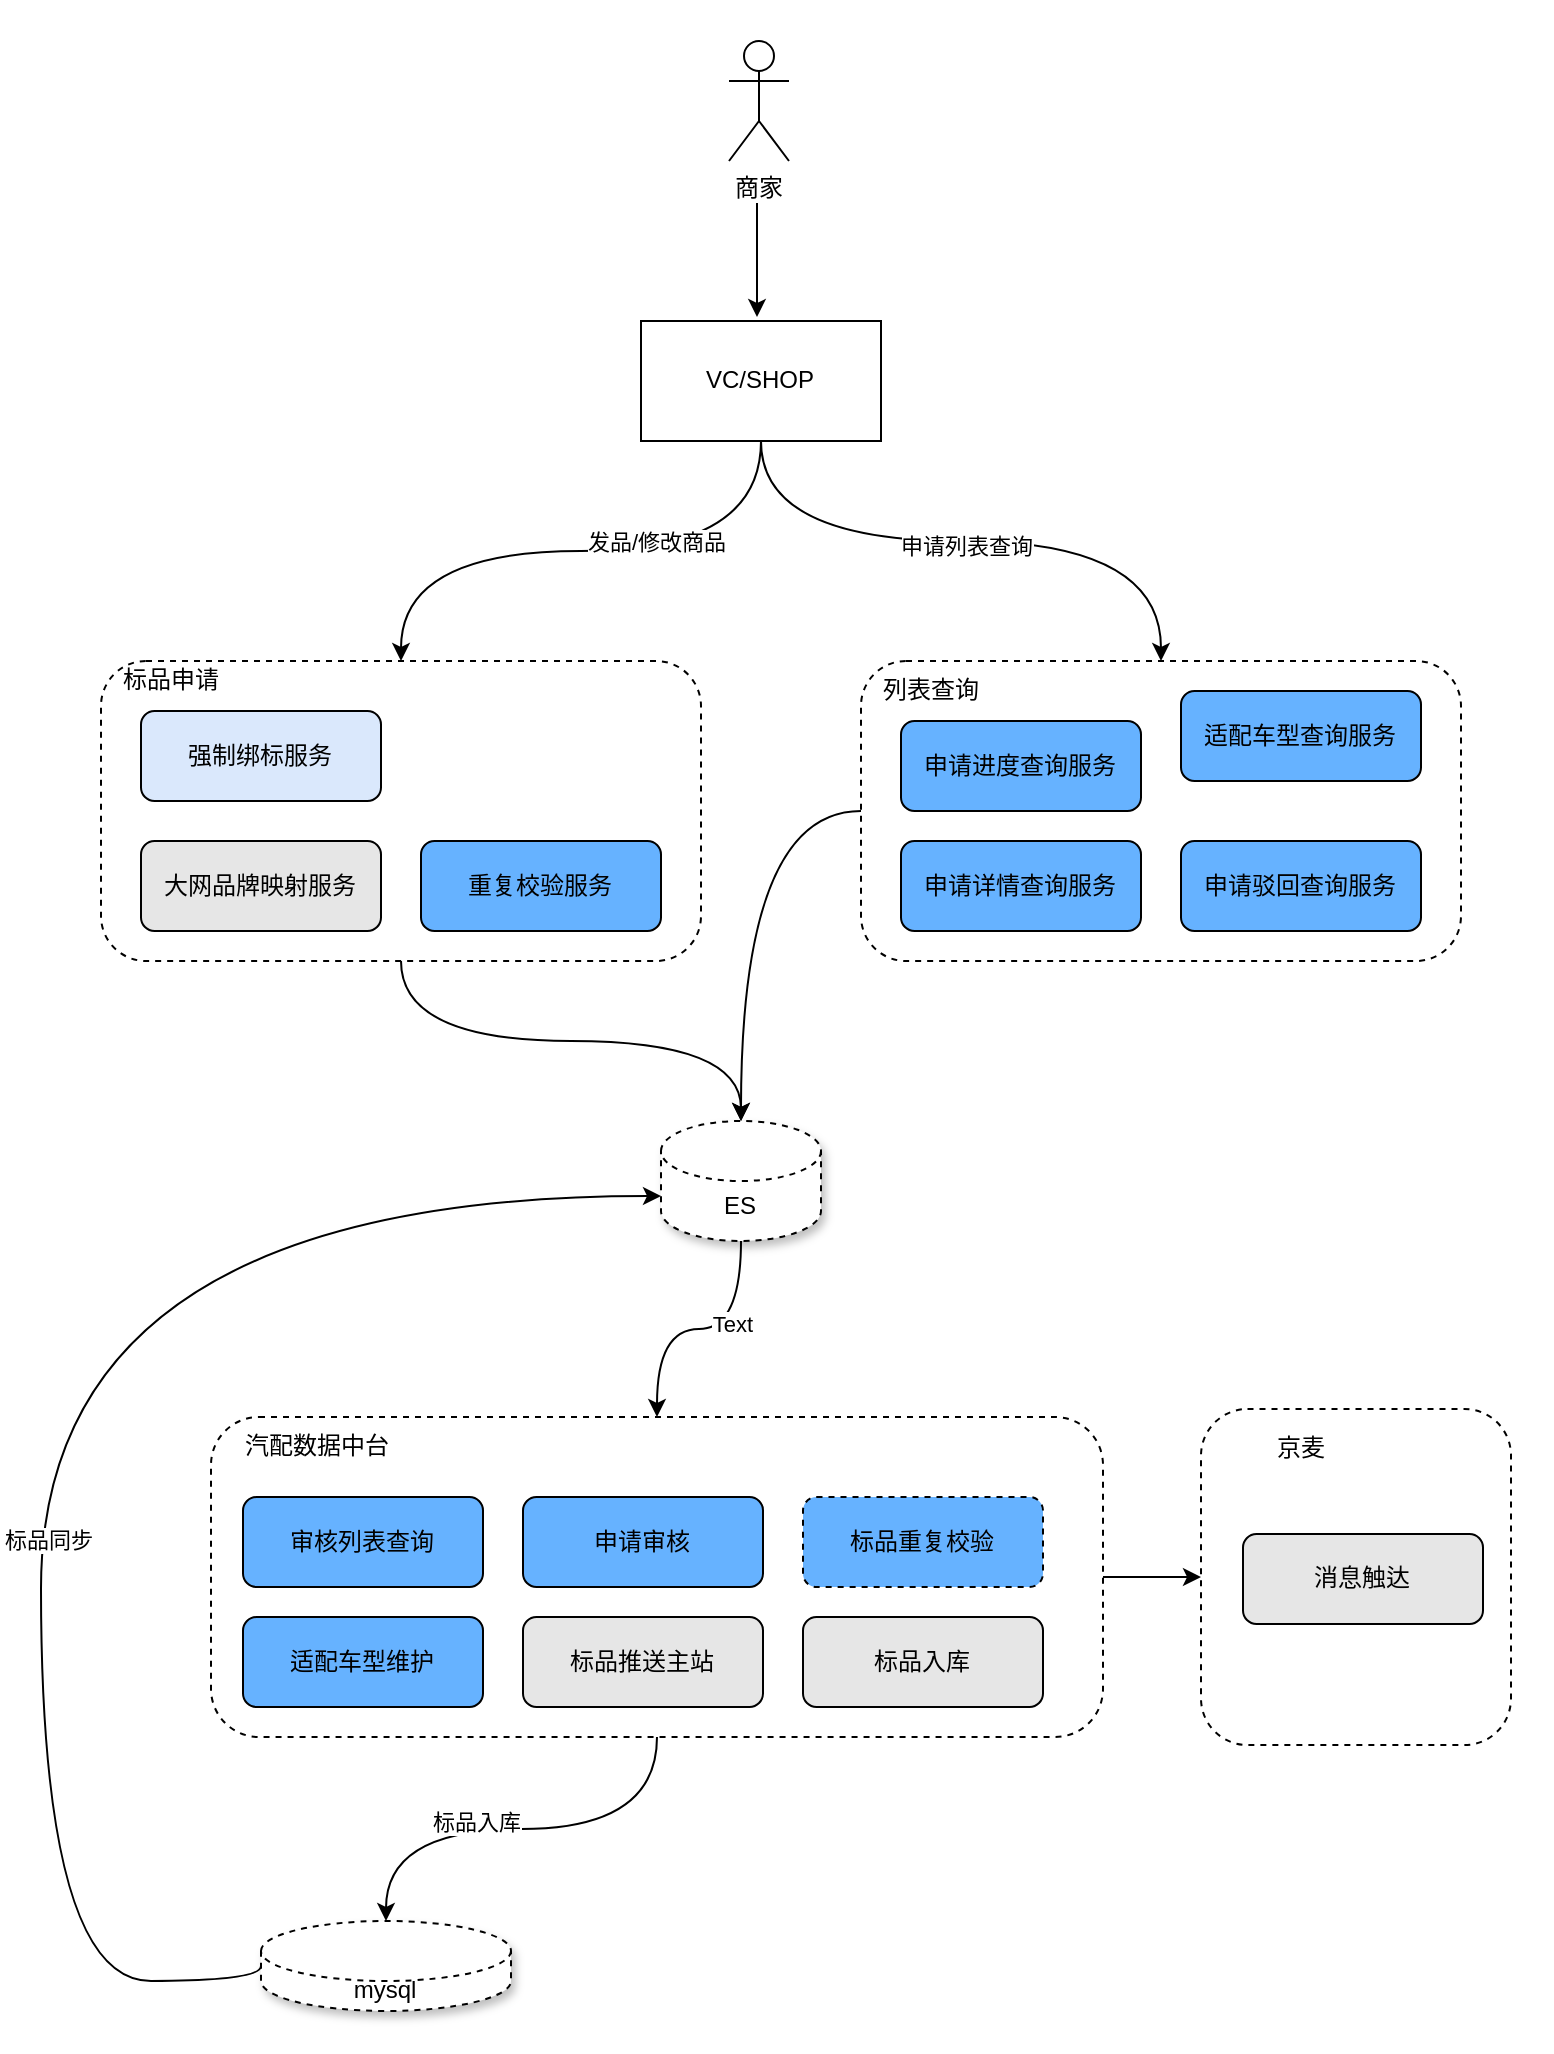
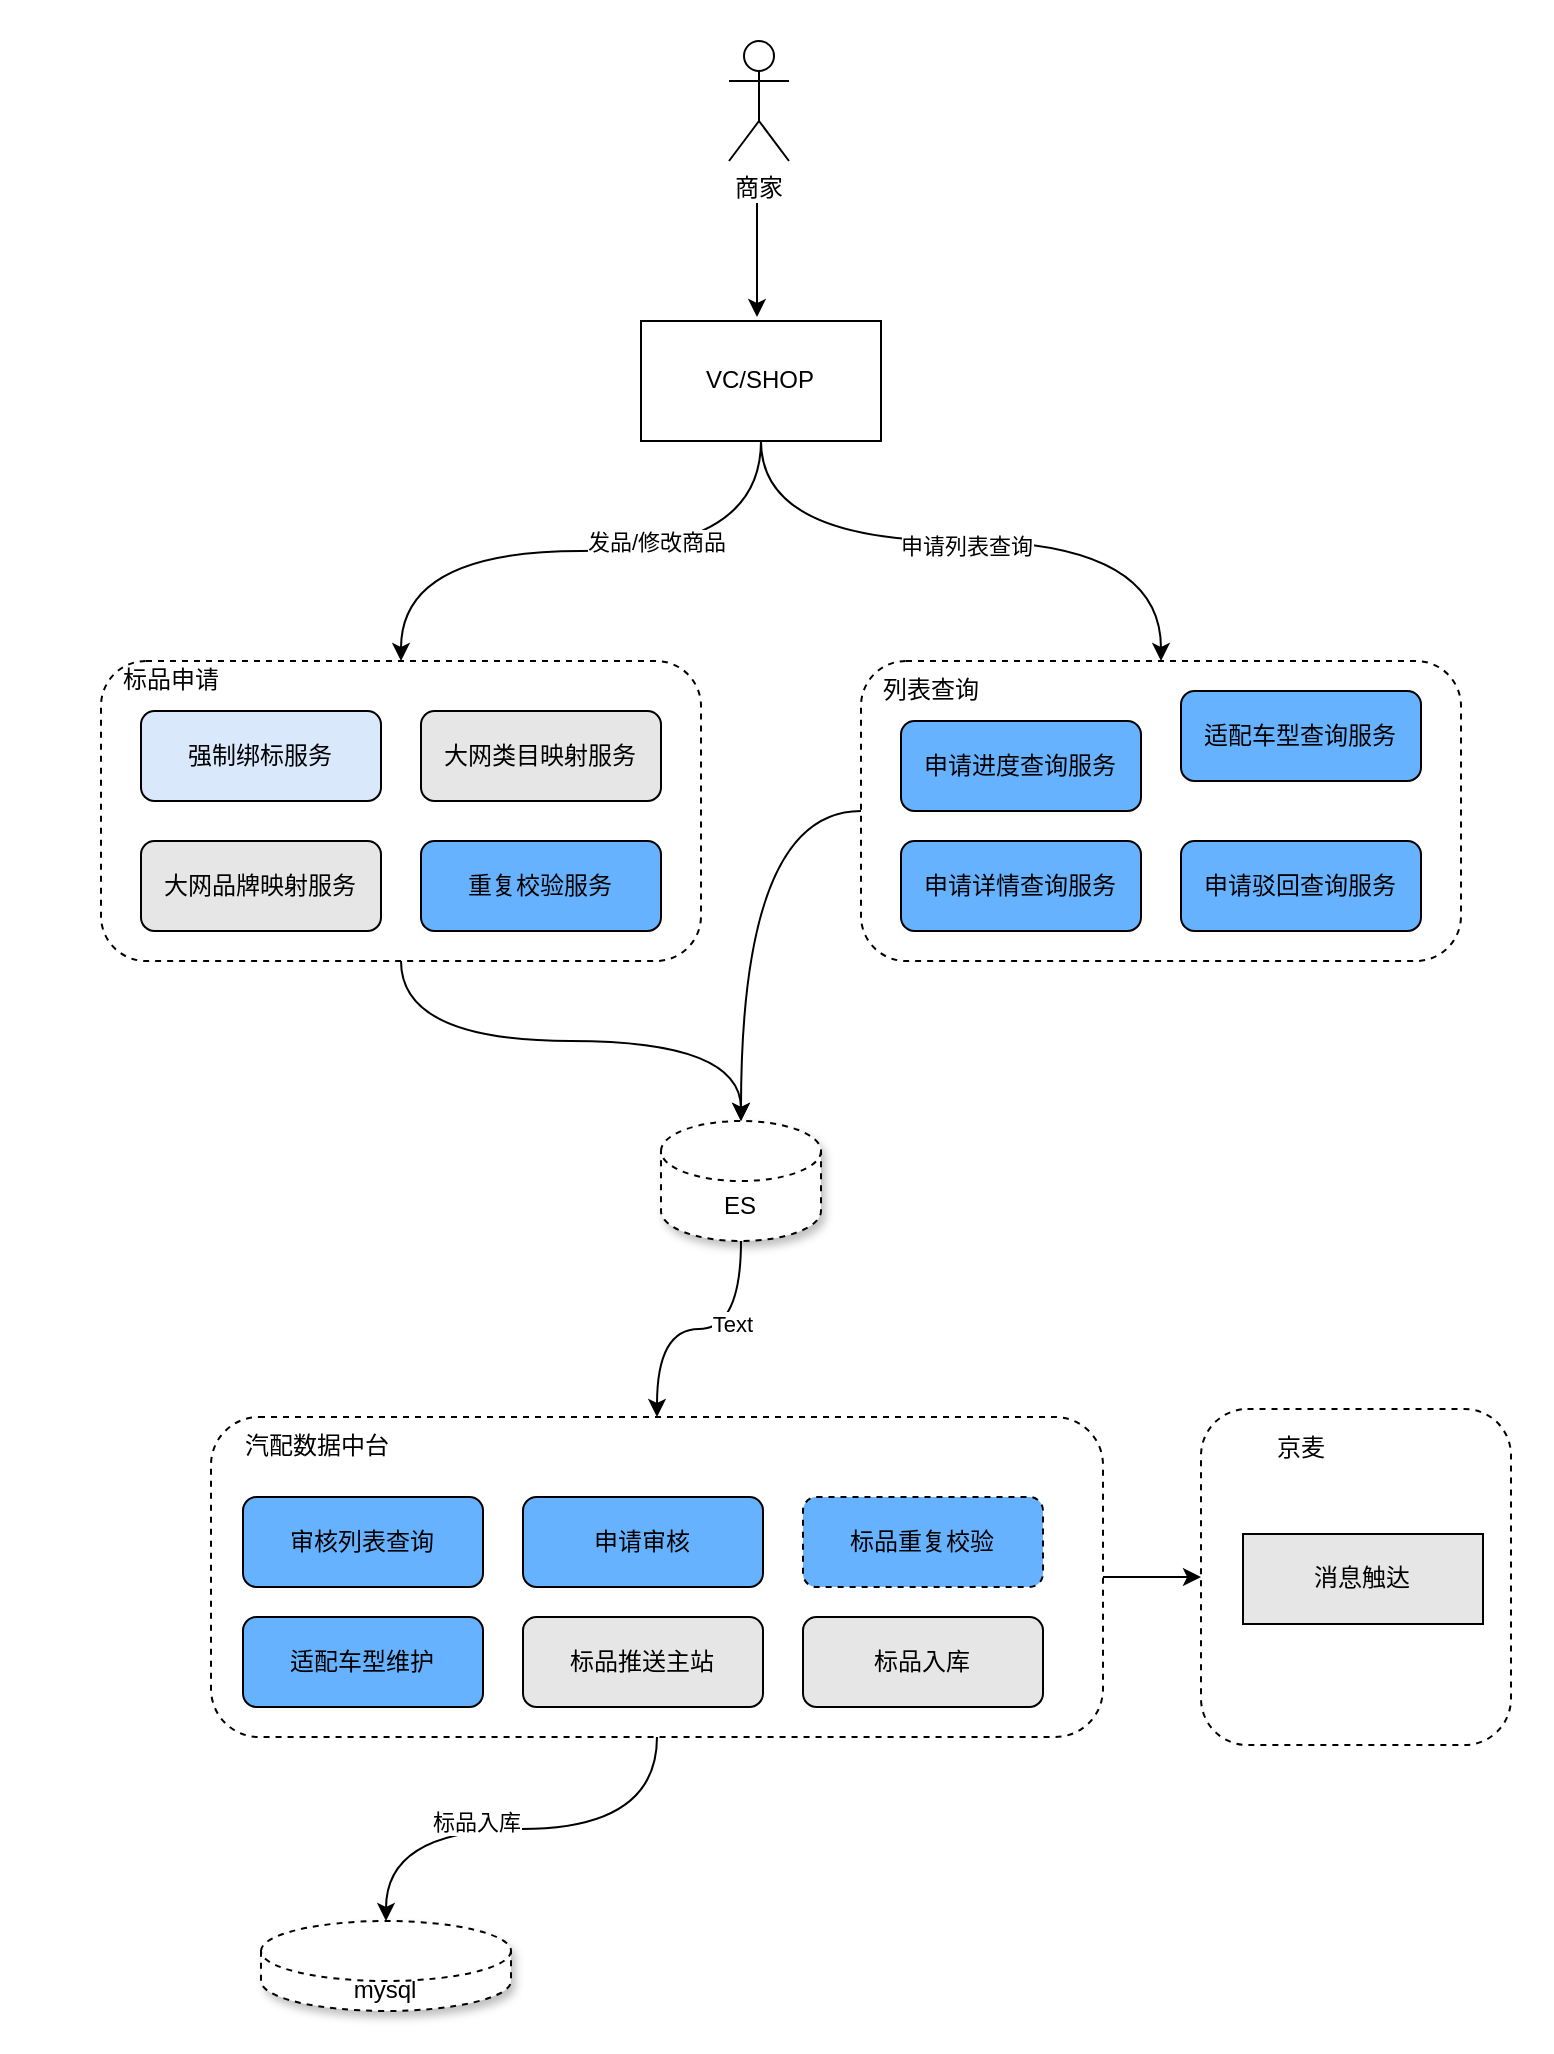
+ <mxCell id="10" value="大网类目映射服务" style="rounded=1;whiteSpace=wrap;html=1;fillColor=#E6E6E6;" parent="1" vertex="1"><mxGeometry x="210" y="355" width="120" height="45" as="geometry" /></mxCell>
- <mxCell id="38" style="edgeStyle=orthogonalEdgeStyle;curved=1;rounded=0;orthogonalLoop=1;jettySize=auto;html=1;exitX=0;exitY=0.5;exitDx=0;exitDy=0;exitPerimeter=0;entryX=0;entryY=0;entryDx=0;entryDy=37.5;entryPerimeter=0;" parent="1" source="40" target="23" edge="1"><mxGeometry relative="1" as="geometry"><Array as="points"><mxPoint x="20" y="990" /><mxPoint x="20" y="598" /></Array></mxGeometry></mxCell>
- <mxCell id="39" value="标品同步" style="edgeLabel;html=1;align=center;verticalAlign=middle;resizable=0;points=[];" parent="38" vertex="1" connectable="0"><mxGeometry x="-0.175" y="-3" relative="1" as="geometry"><mxPoint as="offset" /></mxGeometry></mxCell>
- <mxCell id="37" value="消息触达" style="rounded=1;whiteSpace=wrap;html=1;fillColor=#E6E6E6;" parent="1" vertex="1"><mxGeometry x="621" y="766.5" width="120" height="45" as="geometry" /></mxCell>
+ <mxCell id="37" value="消息触达" style="whiteSpace=wrap;html=1;fillColor=#E6E6E6;rounded=0;" parent="1" vertex="1"><mxGeometry x="621" y="766.5" width="120" height="45" as="geometry" /></mxCell>
